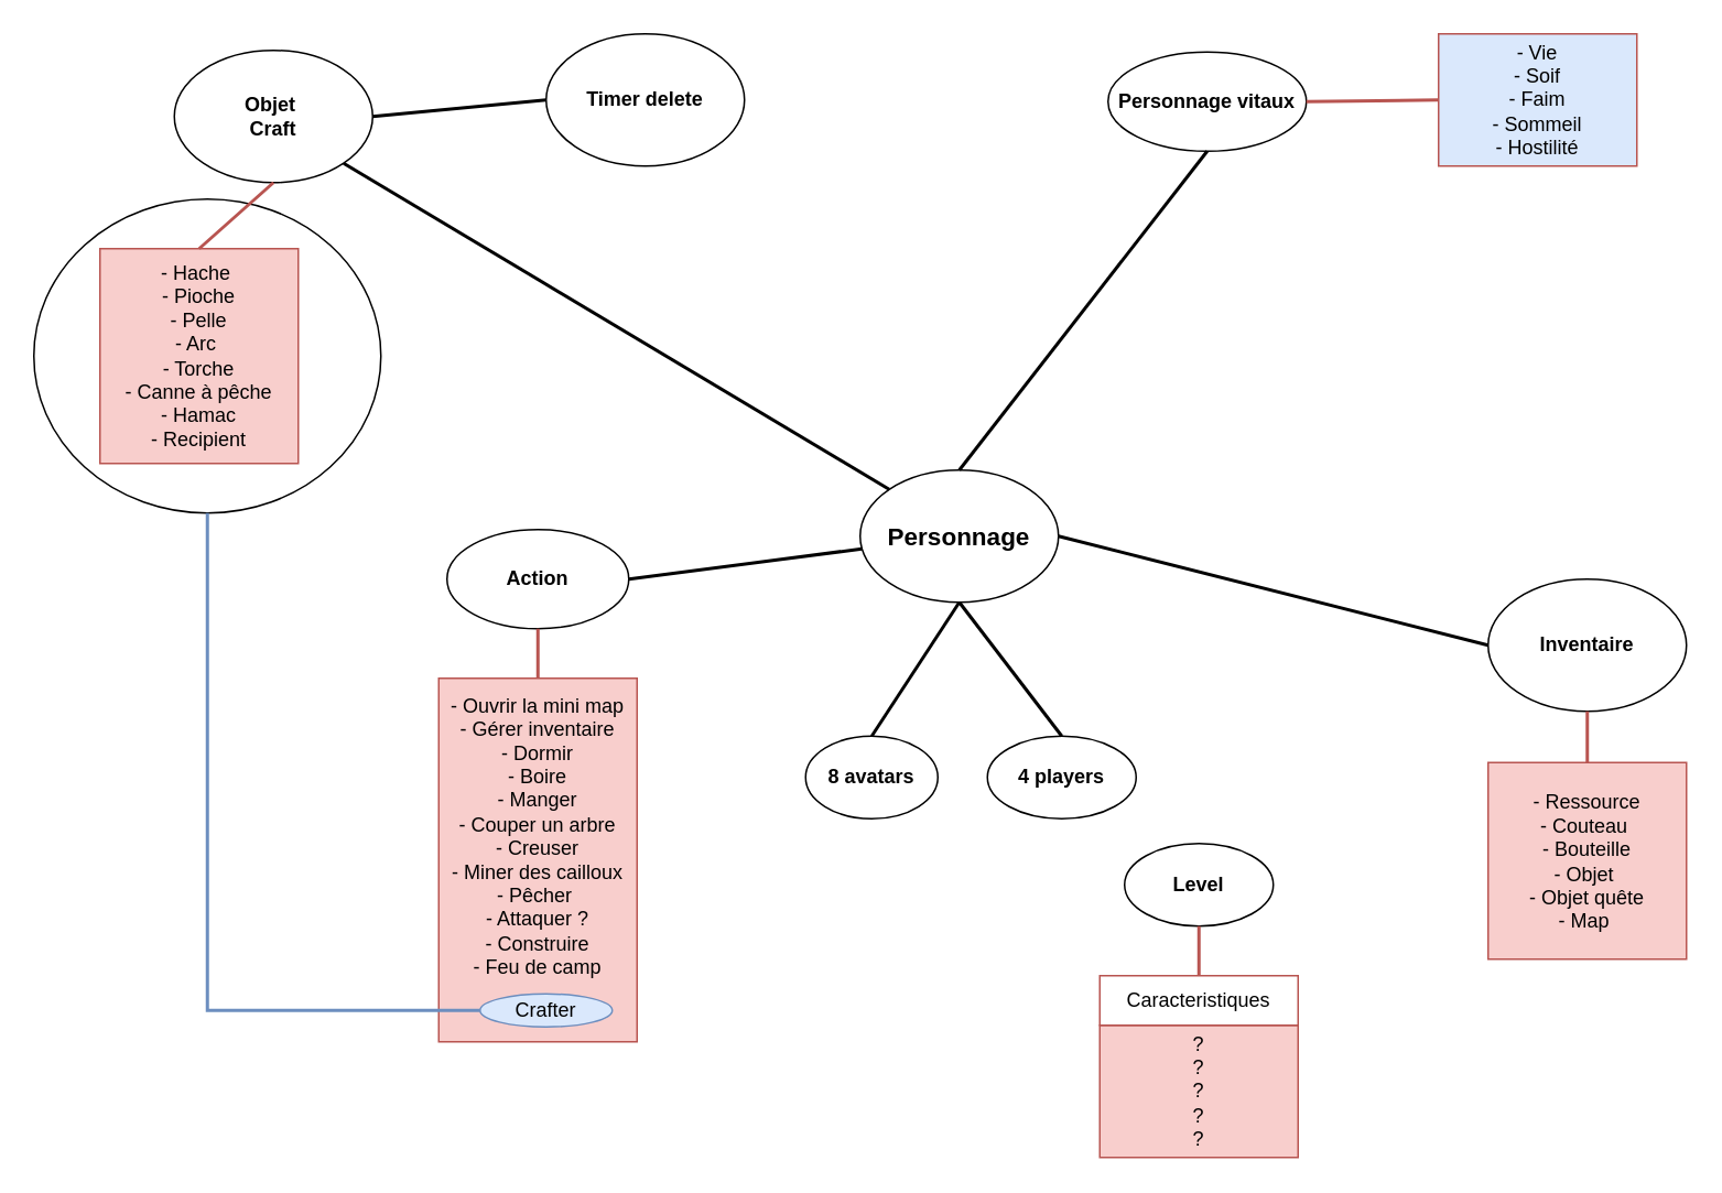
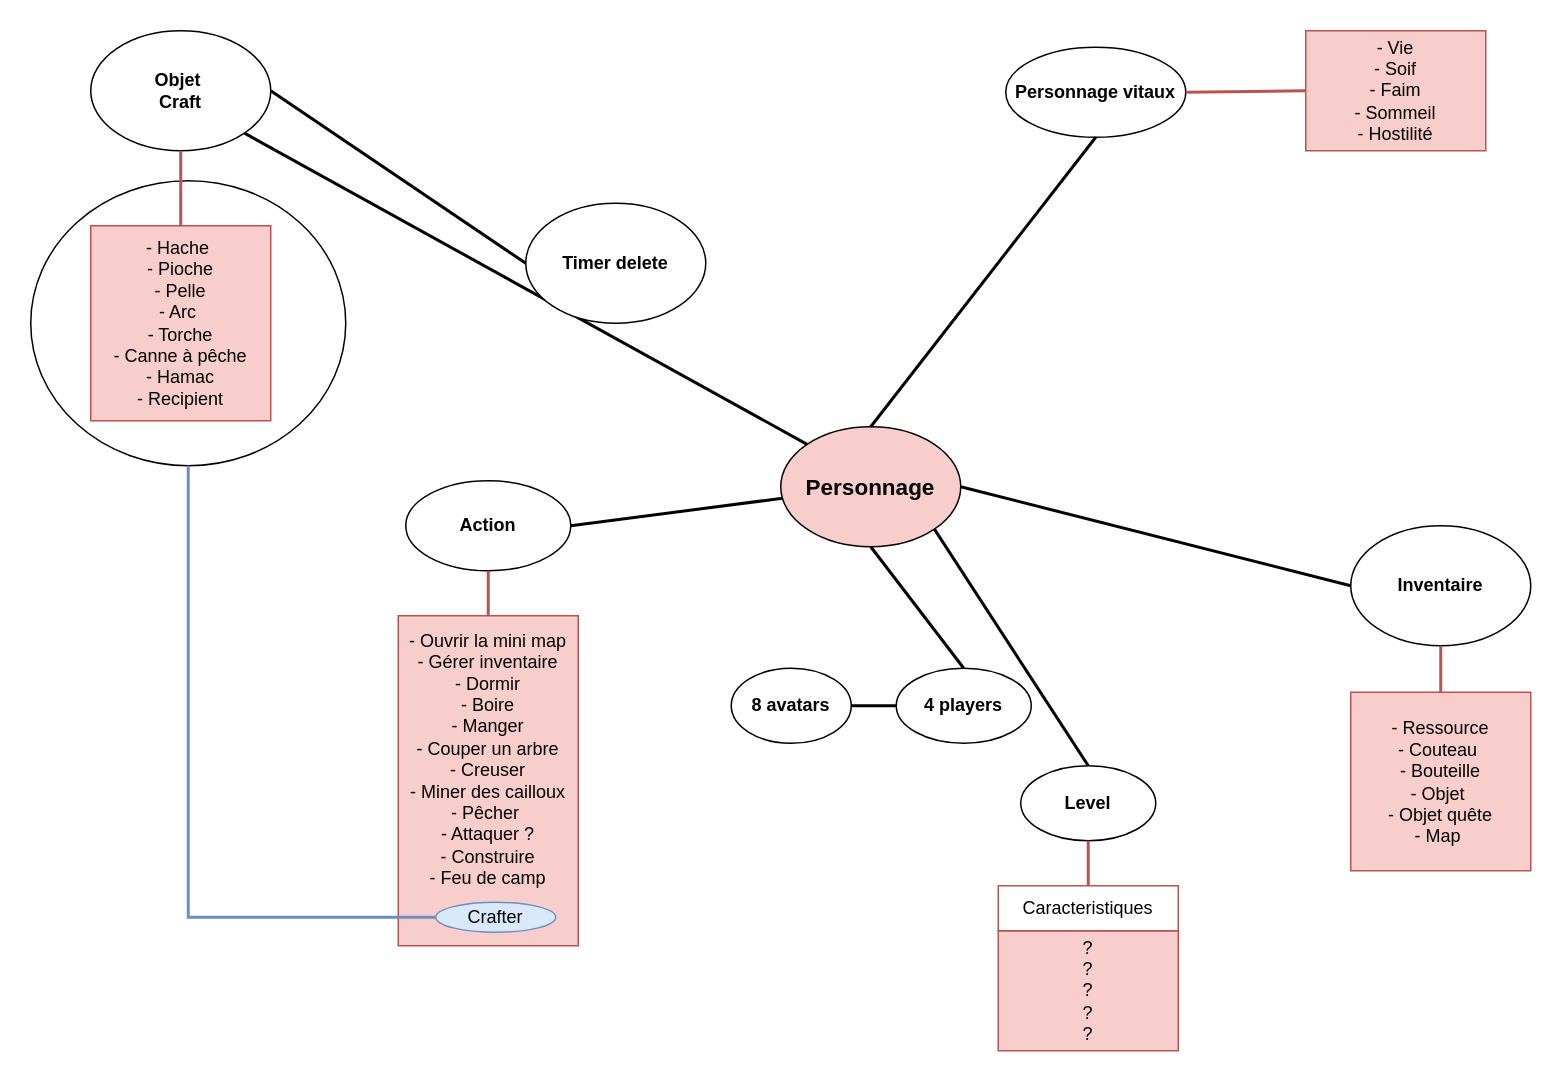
- <mxCell id="8" value="&lt;b&gt;Timer delete&lt;/b&gt;" style="ellipse;whiteSpace=wrap;html=1;" vertex="1" parent="1"><mxGeometry x="330" y="20" width="120" height="80" as="geometry" /></mxCell>
+ <mxCell id="8" value="&lt;b&gt;Timer delete&lt;/b&gt;" style="ellipse;whiteSpace=wrap;html=1;" vertex="1" parent="1"><mxGeometry x="350" y="135" width="120" height="80" as="geometry" /></mxCell>
- <mxCell id="31" value="- Vie&lt;br&gt;- Soif&lt;br&gt;- Faim&lt;br&gt;- Sommeil&lt;br&gt;- Hostilité" style="rounded=0;whiteSpace=wrap;html=1;strokeColor=#b85450;fillColor=#dae8fc;" vertex="1" parent="1"><mxGeometry x="870" y="20" width="120" height="80" as="geometry" /></mxCell>
+ <mxCell id="31" value="- Vie&lt;br&gt;- Soif&lt;br&gt;- Faim&lt;br&gt;- Sommeil&lt;br&gt;- Hostilité" style="rounded=0;whiteSpace=wrap;html=1;strokeColor=#b85450;fillColor=#f8cecc;" vertex="1" parent="1"><mxGeometry x="870" y="20" width="120" height="80" as="geometry" /></mxCell>
- <mxCell id="4" value="&lt;b&gt;Objet&amp;nbsp;&lt;br&gt;Craft&lt;/b&gt;" style="ellipse;whiteSpace=wrap;html=1;" vertex="1" parent="1"><mxGeometry x="105" y="30" width="120" height="80" as="geometry" /></mxCell>
+ <mxCell id="4" value="&lt;b&gt;Objet&amp;nbsp;&lt;br&gt;Craft&lt;/b&gt;" style="ellipse;whiteSpace=wrap;html=1;" vertex="1" parent="1"><mxGeometry x="60" y="20" width="120" height="80" as="geometry" /></mxCell>
- <mxCell id="3" value="&lt;font style=&quot;font-size: 15px&quot;&gt;&lt;b&gt;Personnage&lt;/b&gt;&lt;/font&gt;" style="ellipse;whiteSpace=wrap;html=1;" vertex="1" parent="1"><mxGeometry x="520" y="284" width="120" height="80" as="geometry" /></mxCell>
+ <mxCell id="3" value="&lt;font style=&quot;font-size: 15px&quot;&gt;&lt;b&gt;Personnage&lt;/b&gt;&lt;/font&gt;" style="ellipse;whiteSpace=wrap;html=1;fillColor=#f8cecc;" vertex="1" parent="1"><mxGeometry x="520" y="284" width="120" height="80" as="geometry" /></mxCell>
- <mxCell id="18" value="" style="endArrow=none;html=1;strokeWidth=2;entryX=0.5;entryY=1;entryDx=0;entryDy=0;exitX=0.5;exitY=0;exitDx=0;exitDy=0;" edge="1" parent="1" source="16" target="3"><mxGeometry width="50" height="50" relative="1" as="geometry"><mxPoint x="600" y="420" as="sourcePoint" /><mxPoint x="650" y="370" as="targetPoint" /></mxGeometry></mxCell>
+ <mxCell id="27" value="" style="endArrow=none;html=1;strokeWidth=2;entryX=1;entryY=1;entryDx=0;entryDy=0;exitX=0.5;exitY=0;exitDx=0;exitDy=0;" edge="1" parent="1" source="24" target="3"><mxGeometry width="50" height="50" relative="1" as="geometry"><mxPoint x="740" y="550" as="sourcePoint" /><mxPoint x="790" y="500" as="targetPoint" /></mxGeometry></mxCell>
+ <mxCell id="20" value="" style="endArrow=none;html=1;strokeWidth=2;entryX=0;entryY=0.5;entryDx=0;entryDy=0;exitX=1;exitY=0.5;exitDx=0;exitDy=0;" edge="1" parent="1" source="16" target="17"><mxGeometry width="50" height="50" relative="1" as="geometry"><mxPoint x="527" y="420" as="sourcePoint" /><mxPoint x="577" y="370" as="targetPoint" /></mxGeometry></mxCell>
